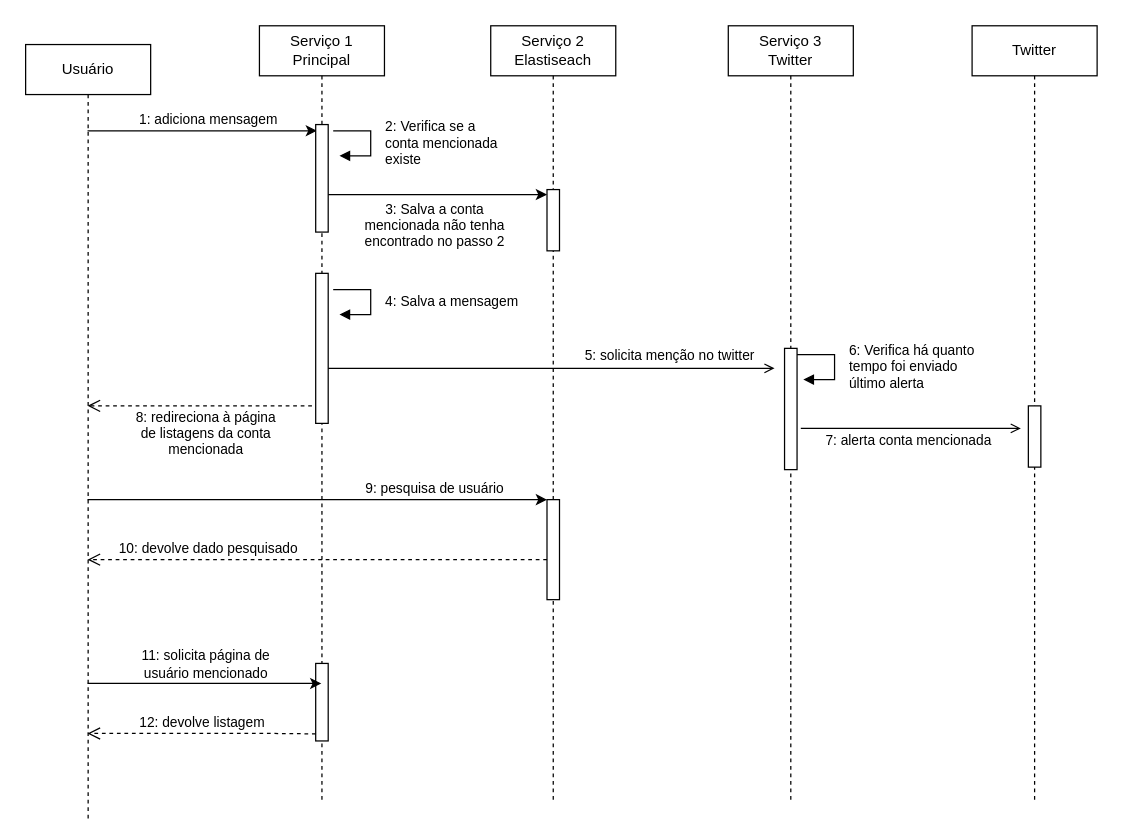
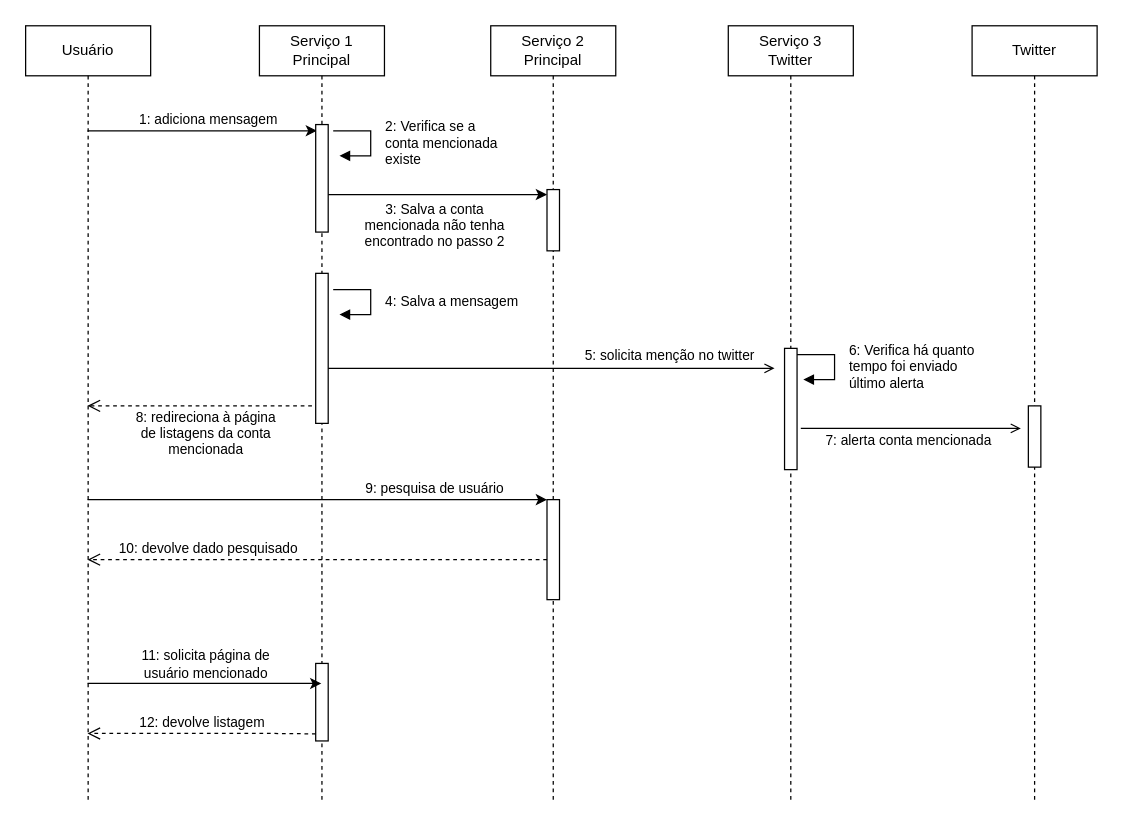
- <mxCell id="8" value="Serviço 2&lt;br&gt;Elastiseach" style="shape=umlLifeline;perimeter=lifelinePerimeter;whiteSpace=wrap;html=1;container=1;collapsible=0;recursiveResize=0;outlineConnect=0;" vertex="1" parent="1"><mxGeometry x="392" y="20" width="100" height="620" as="geometry" /></mxCell>
+ <mxCell id="8" value="Serviço 2&lt;br&gt;Principal" style="shape=umlLifeline;perimeter=lifelinePerimeter;whiteSpace=wrap;html=1;container=1;collapsible=0;recursiveResize=0;outlineConnect=0;" vertex="1" parent="1"><mxGeometry x="392" y="20" width="100" height="620" as="geometry" /></mxCell>
- <mxCell id="2" value="Usuário" style="shape=umlLifeline;perimeter=lifelinePerimeter;whiteSpace=wrap;html=1;container=1;collapsible=0;recursiveResize=0;outlineConnect=0;" vertex="1" parent="1"><mxGeometry x="20" y="35" width="100" height="620" as="geometry" /></mxCell>
+ <mxCell id="2" value="Usuário" style="shape=umlLifeline;perimeter=lifelinePerimeter;whiteSpace=wrap;html=1;container=1;collapsible=0;recursiveResize=0;outlineConnect=0;" vertex="1" parent="1"><mxGeometry x="20" y="20" width="100" height="620" as="geometry" /></mxCell>
